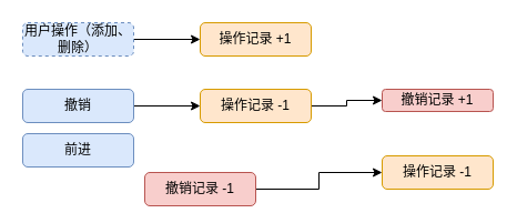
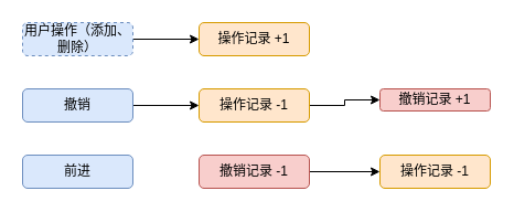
- <mxCell id="10" value="前进" style="rounded=1;whiteSpace=wrap;html=1;fillColor=#dae8fc;strokeColor=#6c8ebf;" vertex="1" parent="1"><mxGeometry x="20" y="120" width="100" height="30" as="geometry" /></mxCell>
+ <mxCell id="10" value="前进" style="rounded=1;whiteSpace=wrap;html=1;fillColor=#dae8fc;strokeColor=#6c8ebf;" vertex="1" parent="1"><mxGeometry x="20" y="140" width="100" height="30" as="geometry" /></mxCell>
- <mxCell id="12" value="撤销记录 -1" style="rounded=1;whiteSpace=wrap;html=1;fillColor=#f8cecc;strokeColor=#b85450;" vertex="1" parent="1"><mxGeometry x="130" y="155" width="100" height="30" as="geometry" /></mxCell>
+ <mxCell id="12" value="撤销记录 -1" style="rounded=1;whiteSpace=wrap;html=1;fillColor=#f8cecc;strokeColor=#b85450;" vertex="1" parent="1"><mxGeometry x="180" y="140" width="100" height="30" as="geometry" /></mxCell>
